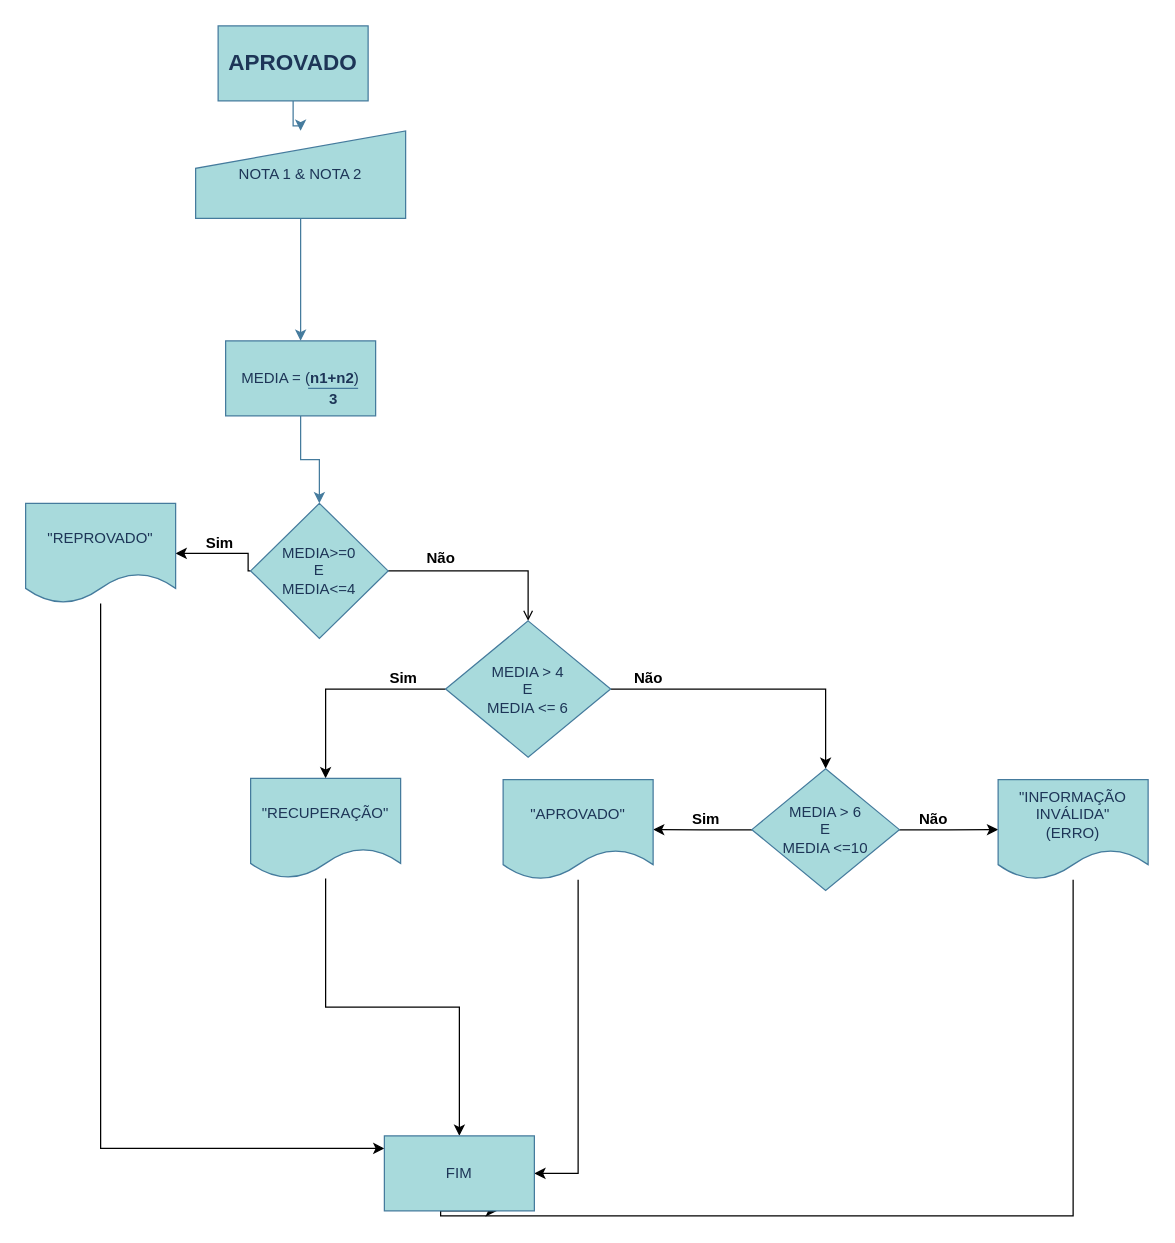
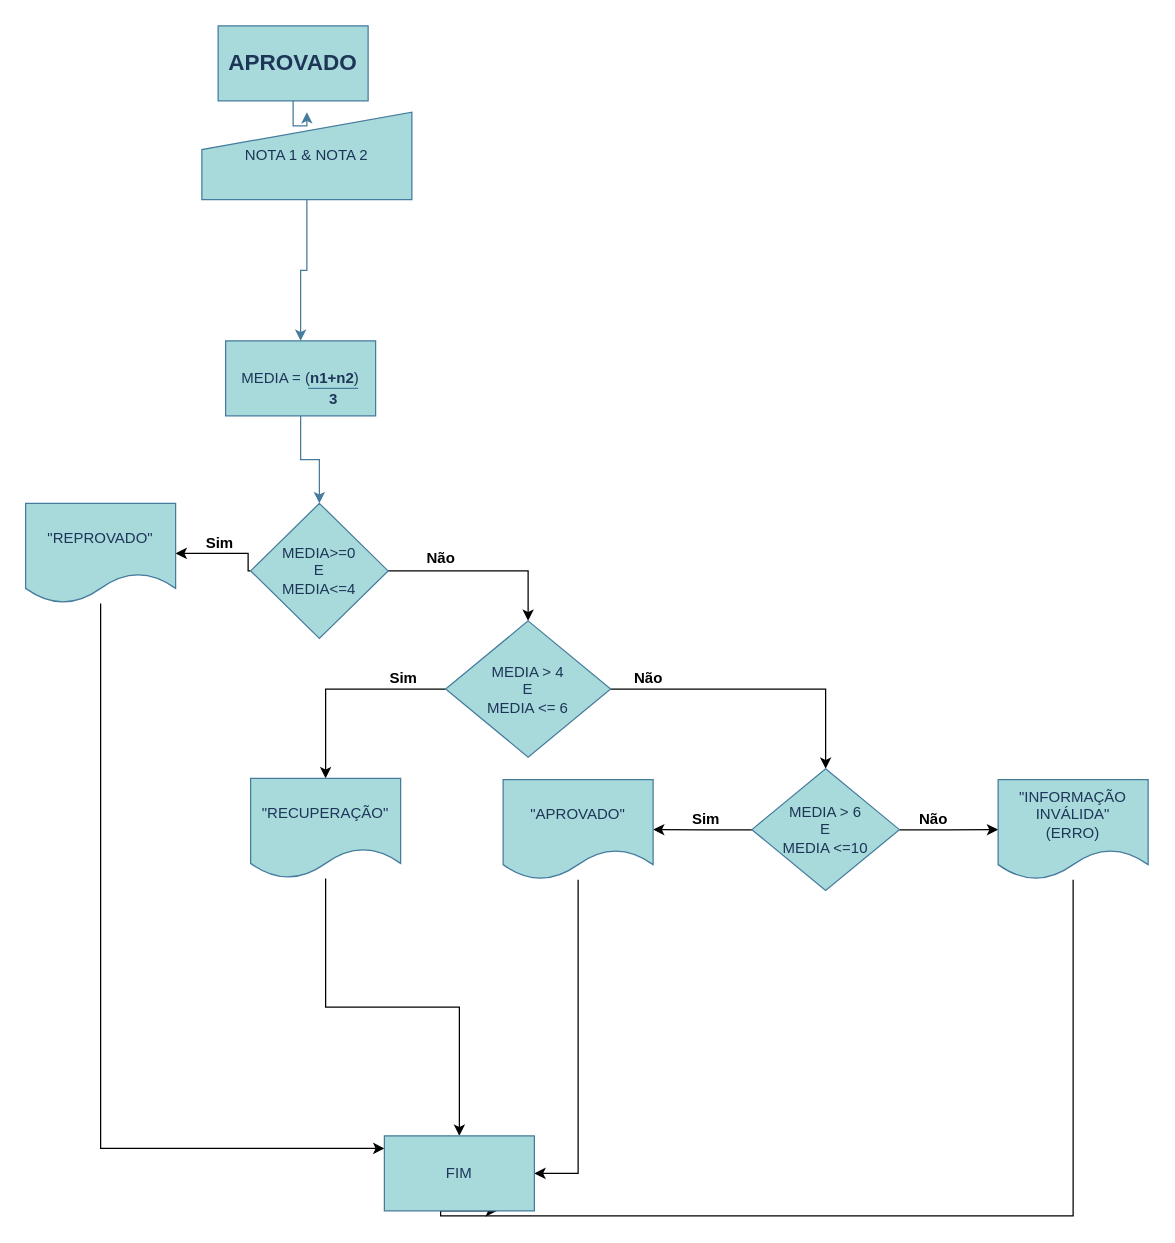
- <mxCell id="5" value="NOTA 1 &amp;amp; NOTA 2" style="shape=manualInput;whiteSpace=wrap;html=1;rounded=0;labelBackgroundColor=none;fillColor=#A8DADC;strokeColor=#457B9D;fontColor=#1D3557;" vertex="1" parent="1"><mxGeometry x="156" y="104" width="168" height="70" as="geometry" /></mxCell>
+ <mxCell id="5" value="NOTA 1 &amp;amp; NOTA 2" style="shape=manualInput;whiteSpace=wrap;html=1;rounded=0;labelBackgroundColor=none;fillColor=#A8DADC;strokeColor=#457B9D;fontColor=#1D3557;" vertex="1" parent="1"><mxGeometry x="161" y="89" width="168" height="70" as="geometry" /></mxCell>
- <mxCell id="11" value="" style="edgeStyle=orthogonalEdgeStyle;rounded=0;orthogonalLoop=1;jettySize=auto;html=1;endArrow=open;" edge="1" parent="1" source="12" target="18"><mxGeometry relative="1" as="geometry"><Array as="points"><mxPoint x="422" y="456" /></Array></mxGeometry></mxCell>
+ <mxCell id="11" value="" style="edgeStyle=orthogonalEdgeStyle;rounded=0;orthogonalLoop=1;jettySize=auto;html=1;" edge="1" parent="1" source="12" target="18"><mxGeometry relative="1" as="geometry"><Array as="points"><mxPoint x="422" y="456" /></Array></mxGeometry></mxCell>
